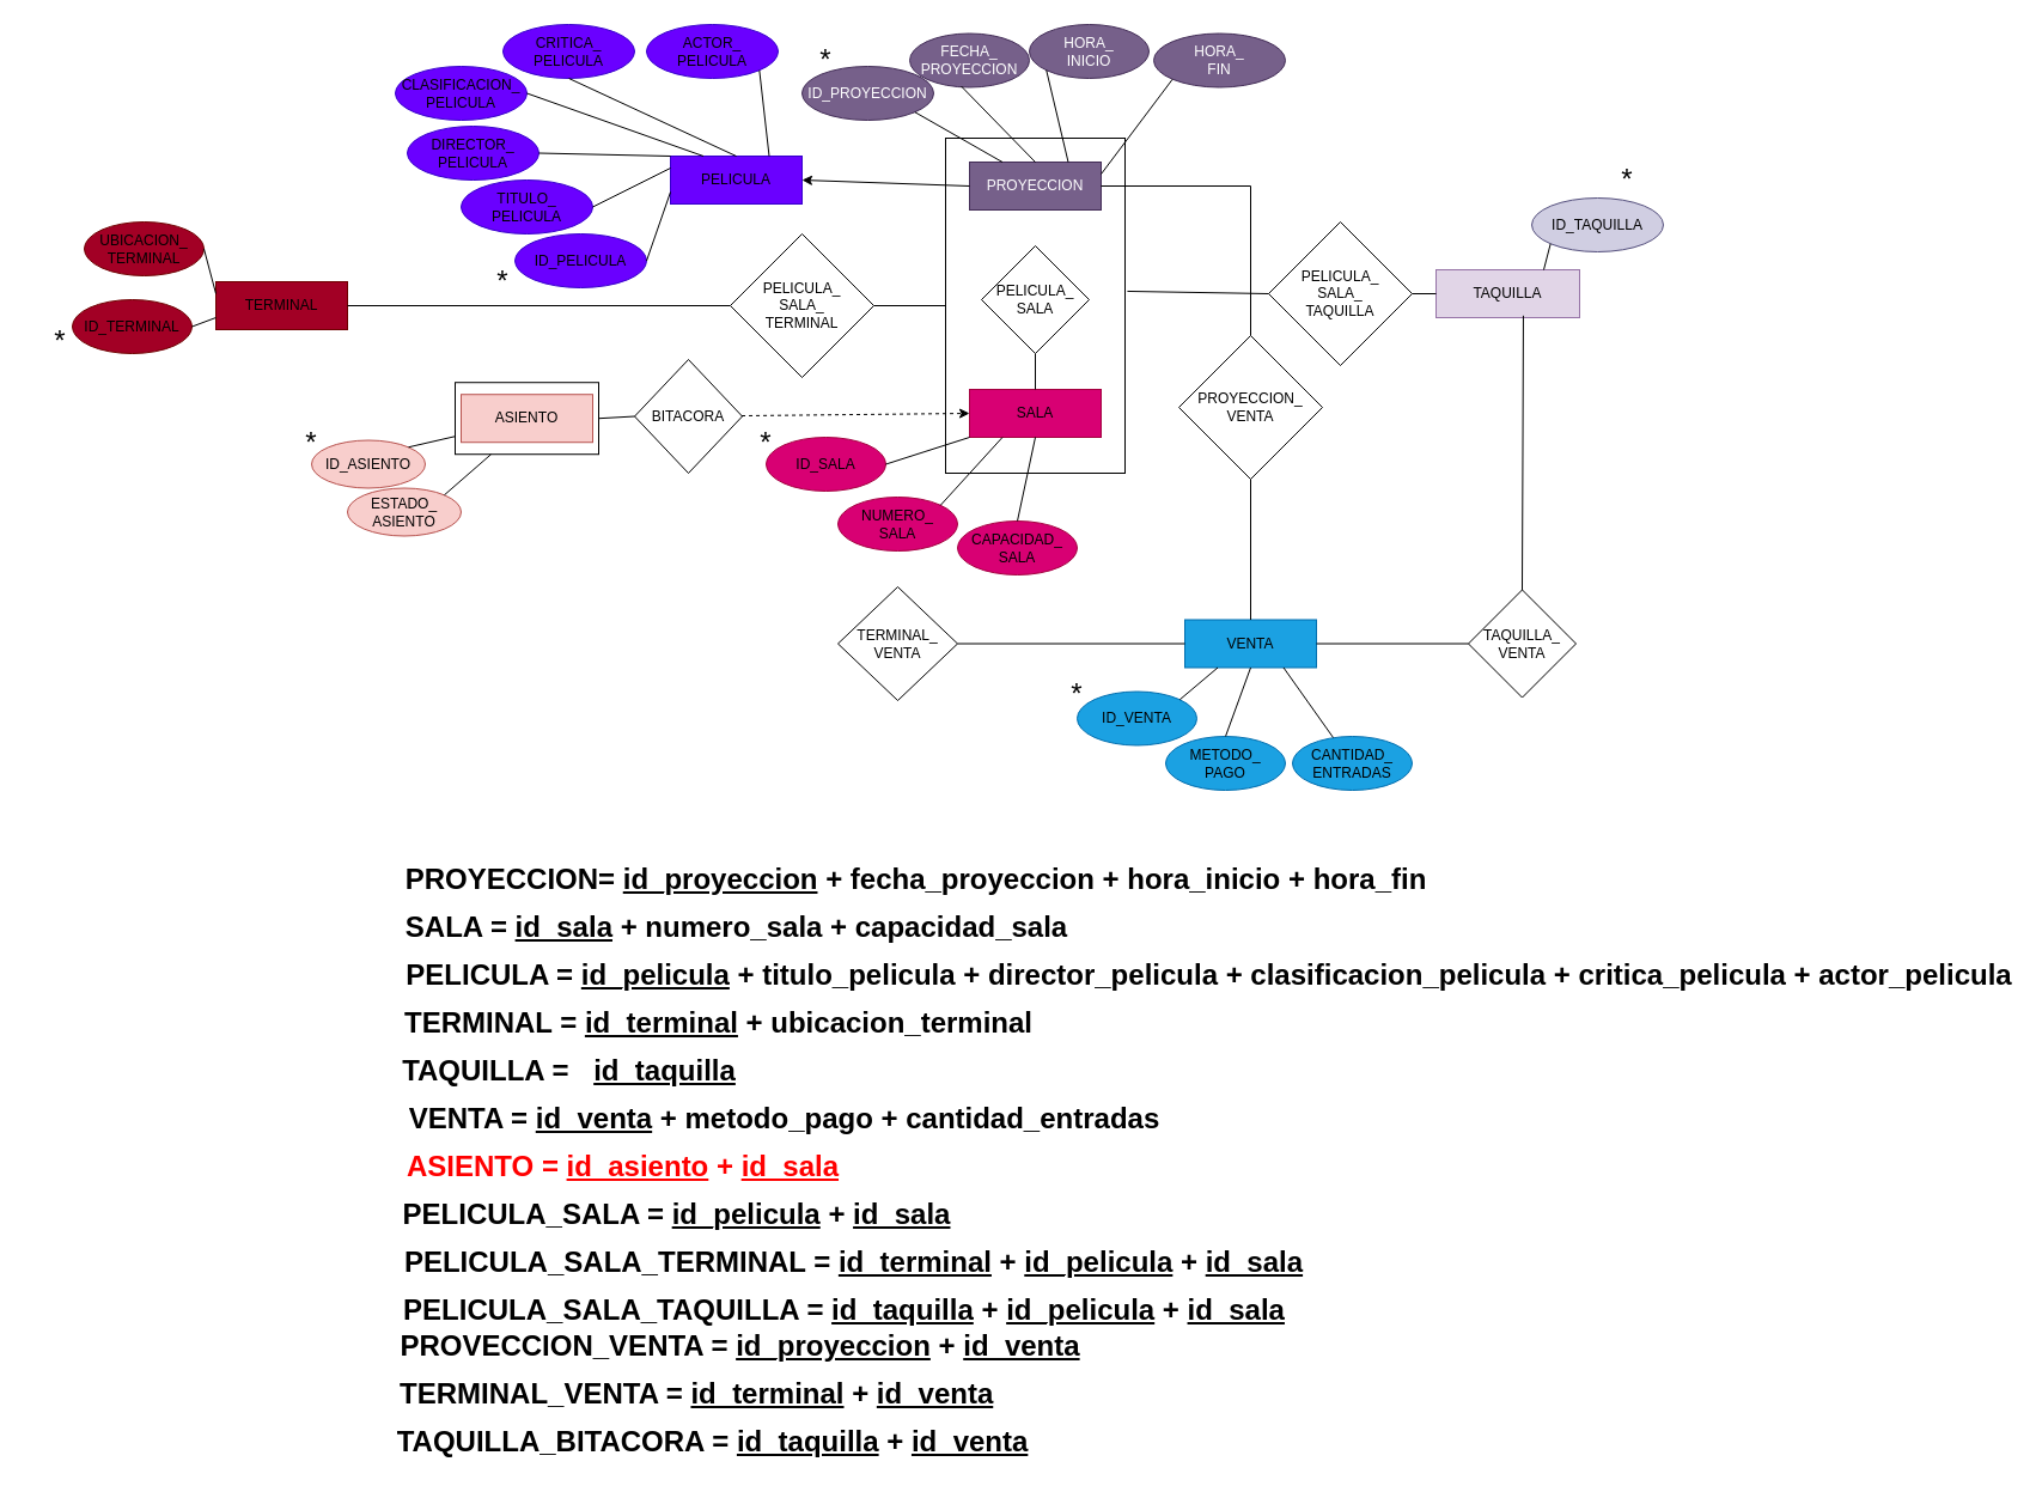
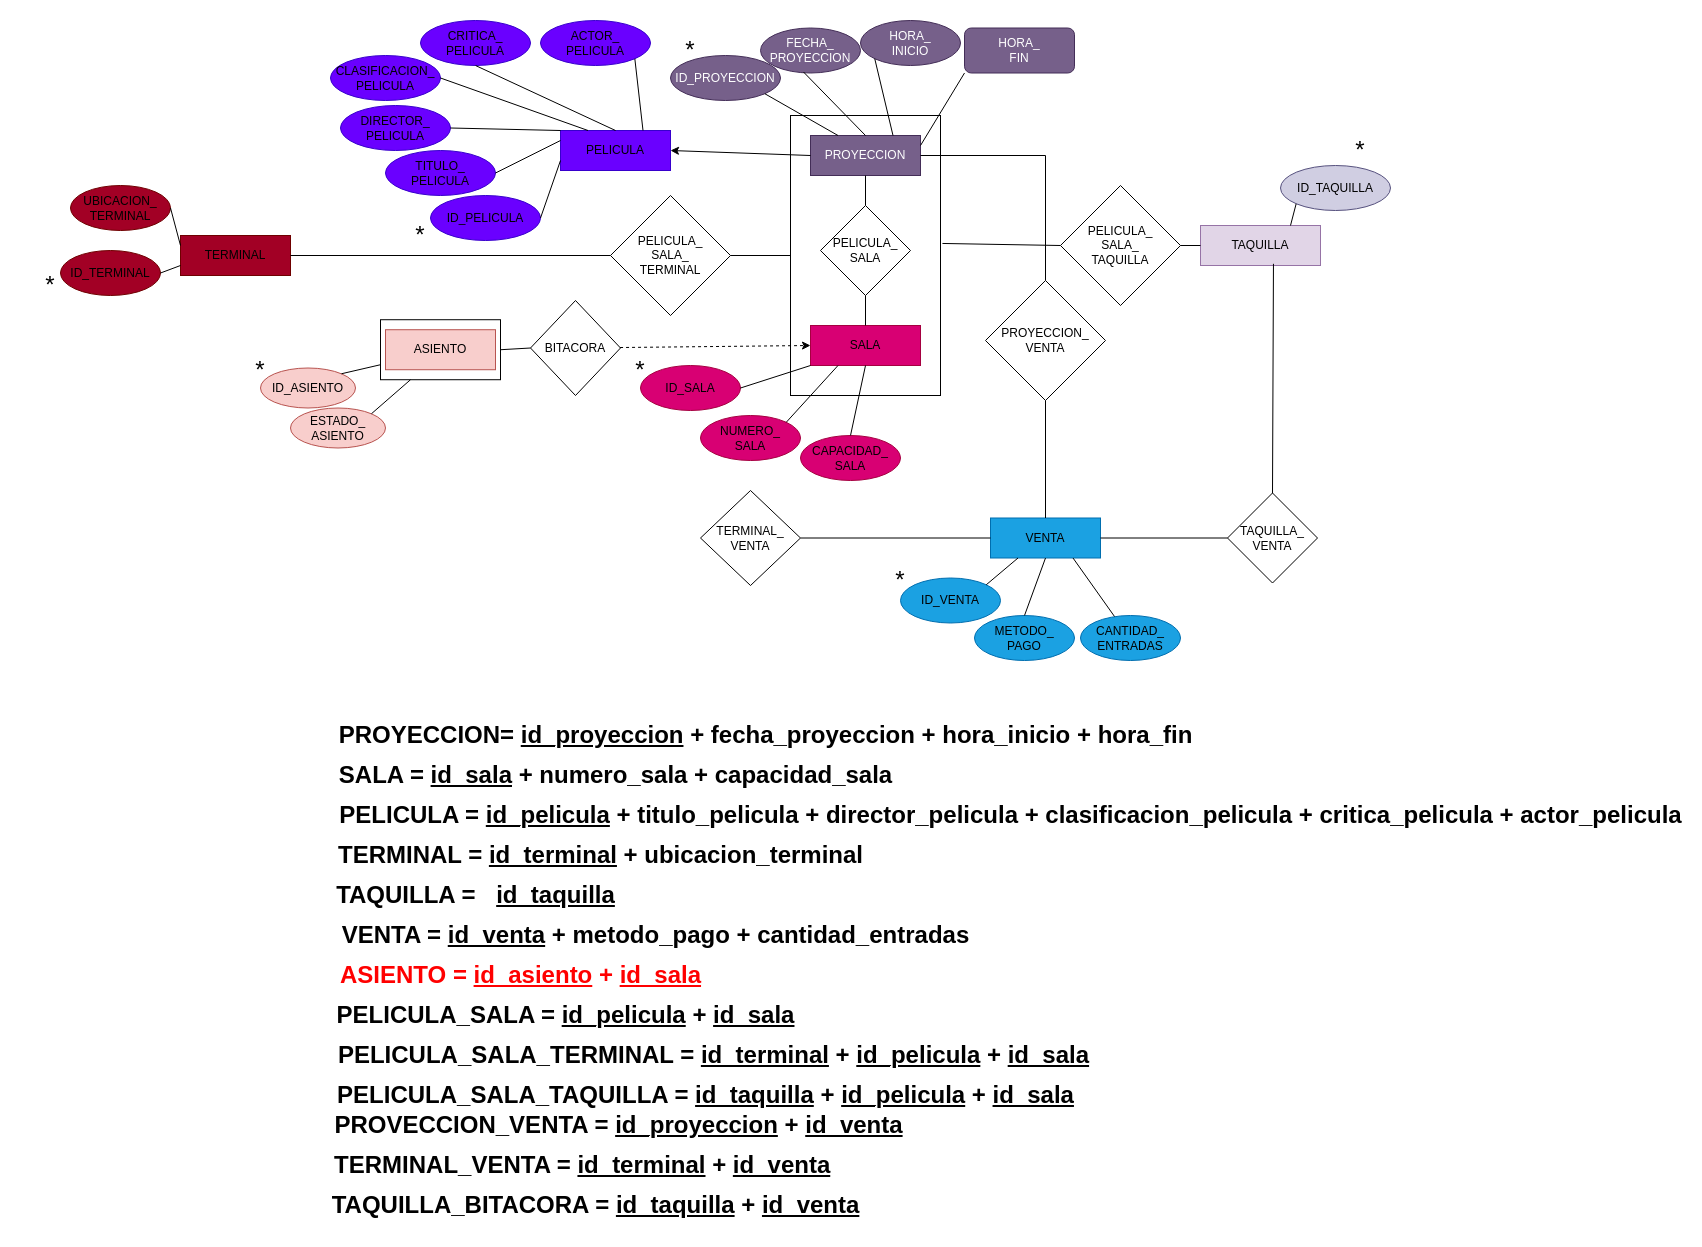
- <mxCell id="31" value="HORA_&lt;div&gt;FIN&lt;/div&gt;" style="ellipse;whiteSpace=wrap;html=1;fillColor=#76608a;fontColor=#ffffff;strokeColor=#432D57;" vertex="1" parent="1"><mxGeometry x="964" y="27.5" width="110" height="45" as="geometry" /></mxCell>
+ <mxCell id="31" value="HORA_&lt;div&gt;FIN&lt;/div&gt;" style="whiteSpace=wrap;html=1;fillColor=#76608a;fontColor=#ffffff;strokeColor=#432D57;rounded=1;" vertex="1" parent="1"><mxGeometry x="964" y="27.5" width="110" height="45" as="geometry" /></mxCell>
+ <mxCell id="7" value="" style="endArrow=none;html=1;rounded=0;entryX=0.5;entryY=1;entryDx=0;entryDy=0;" parent="1" source="5" target="4" edge="1"><mxGeometry width="50" height="50" relative="1" as="geometry"><mxPoint x="680" y="315" as="sourcePoint" /><mxPoint x="730" y="265" as="targetPoint" /></mxGeometry></mxCell>
